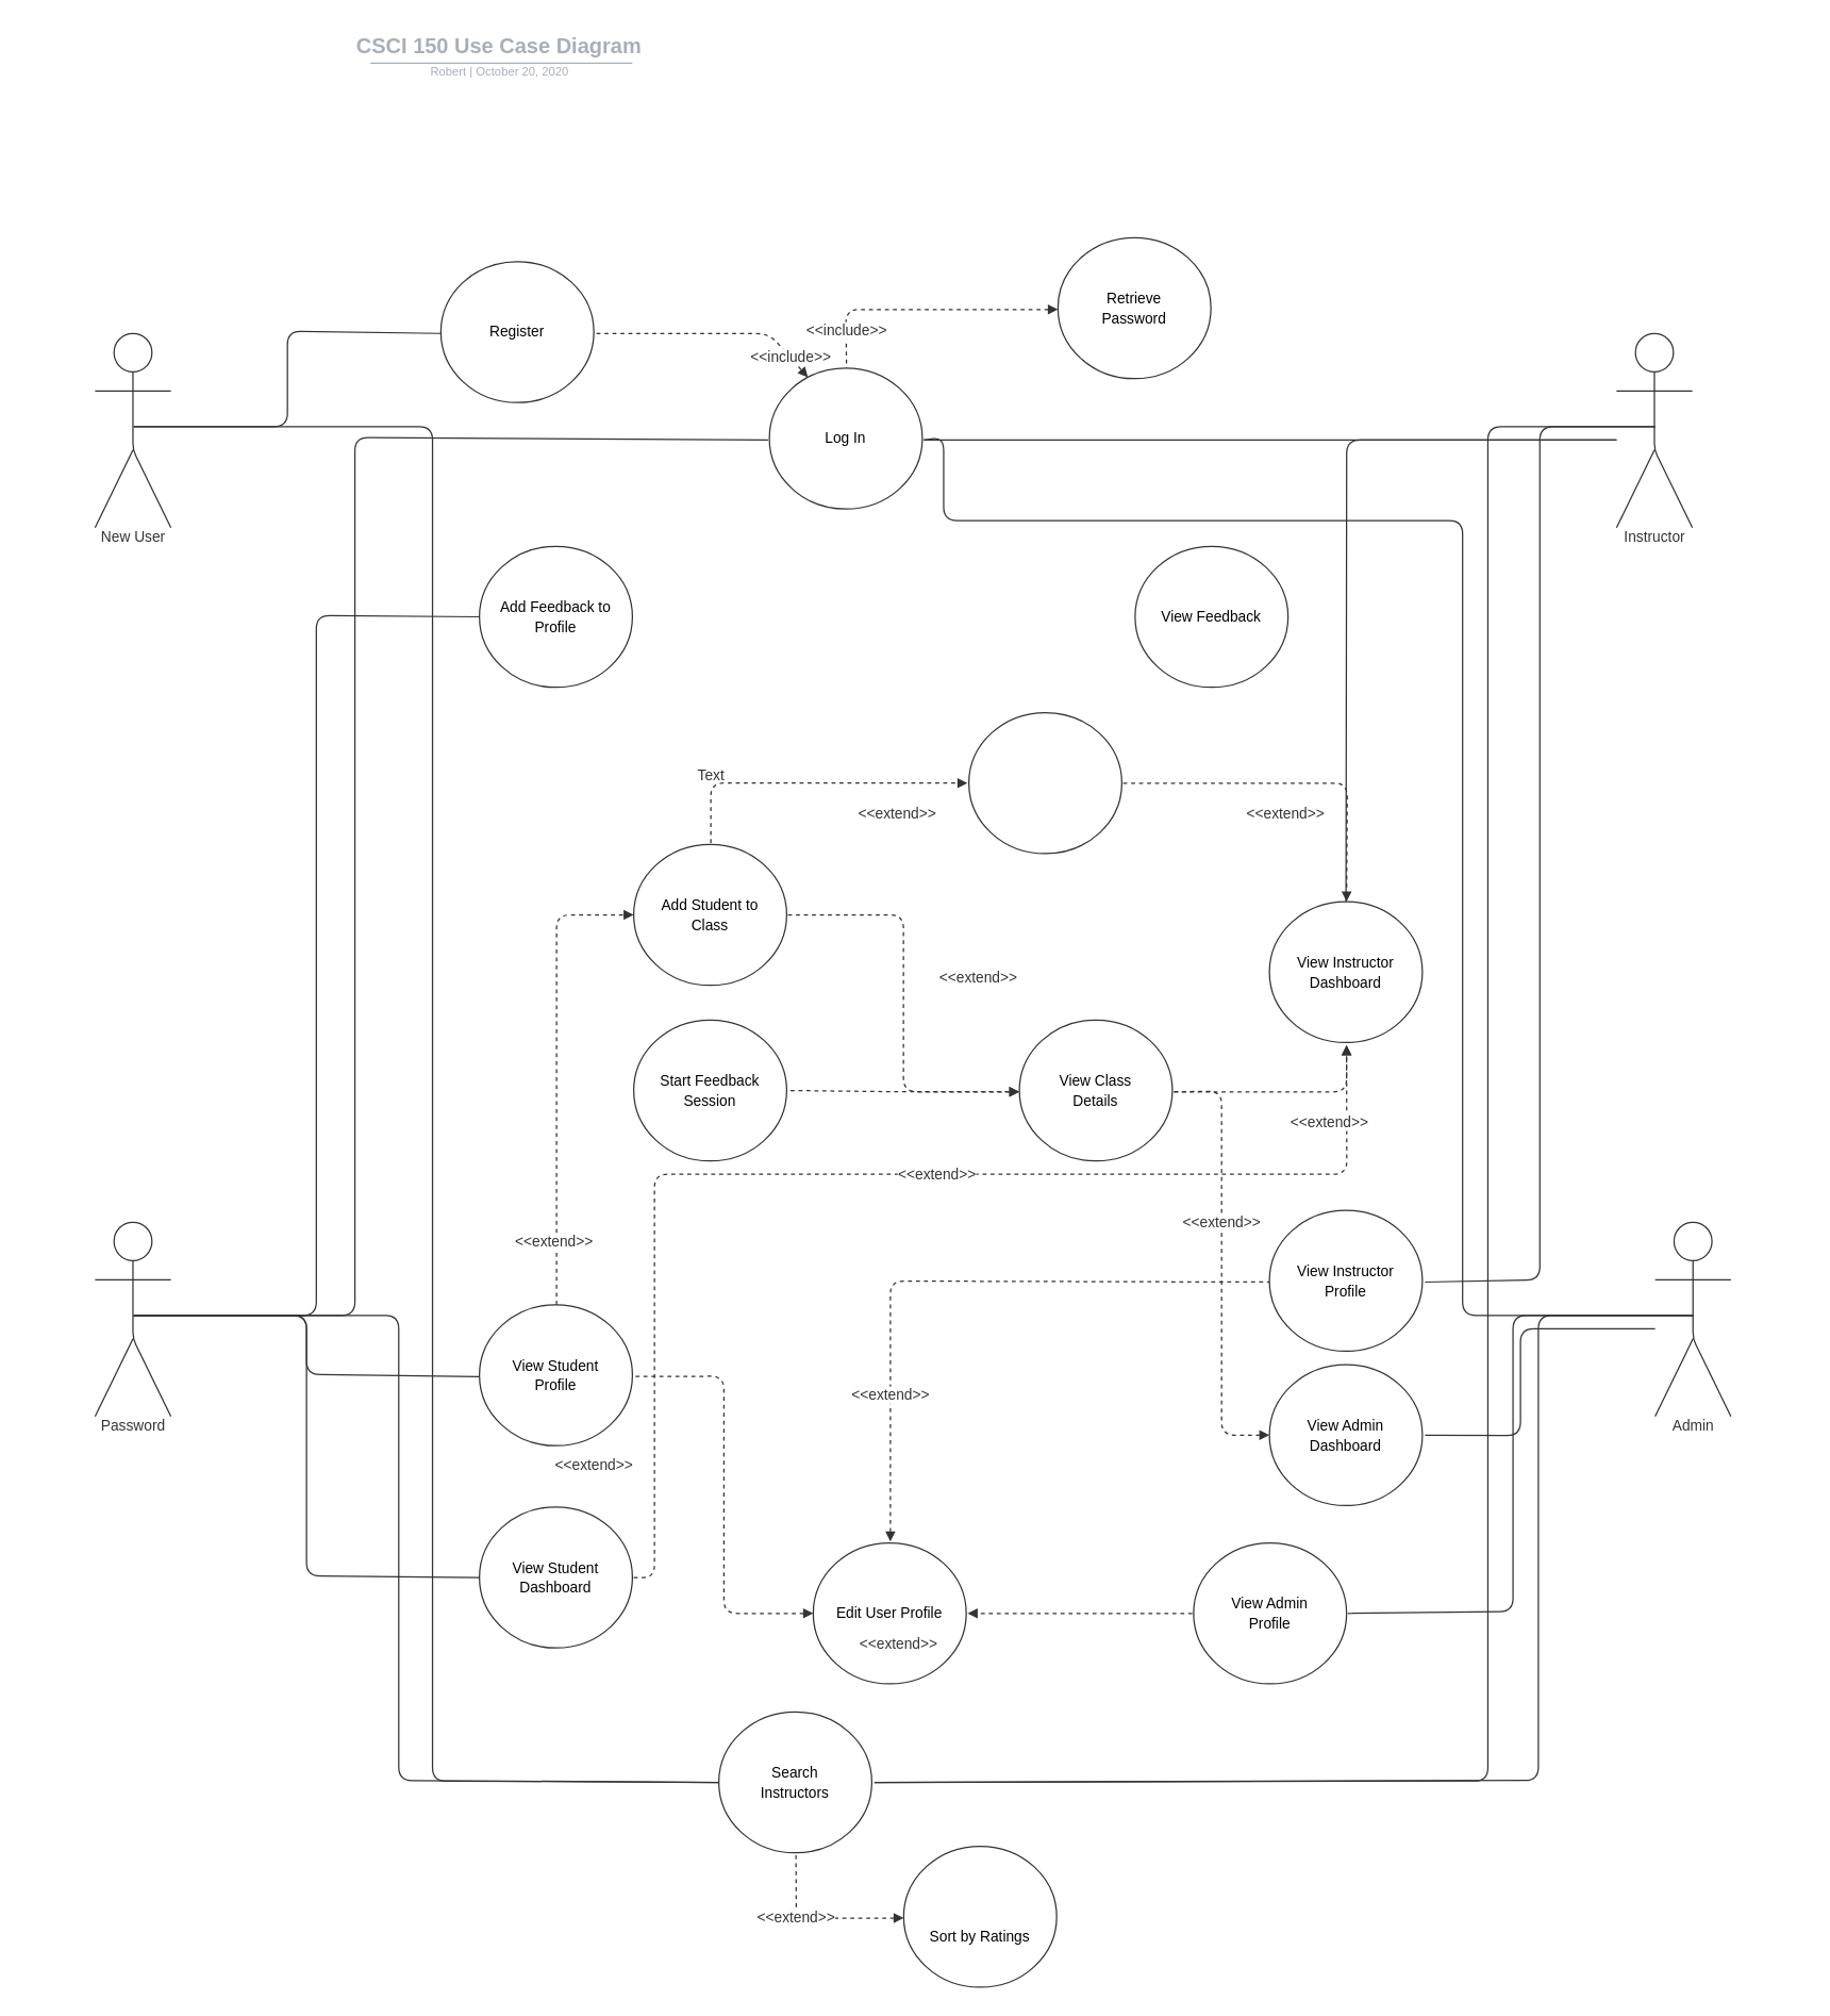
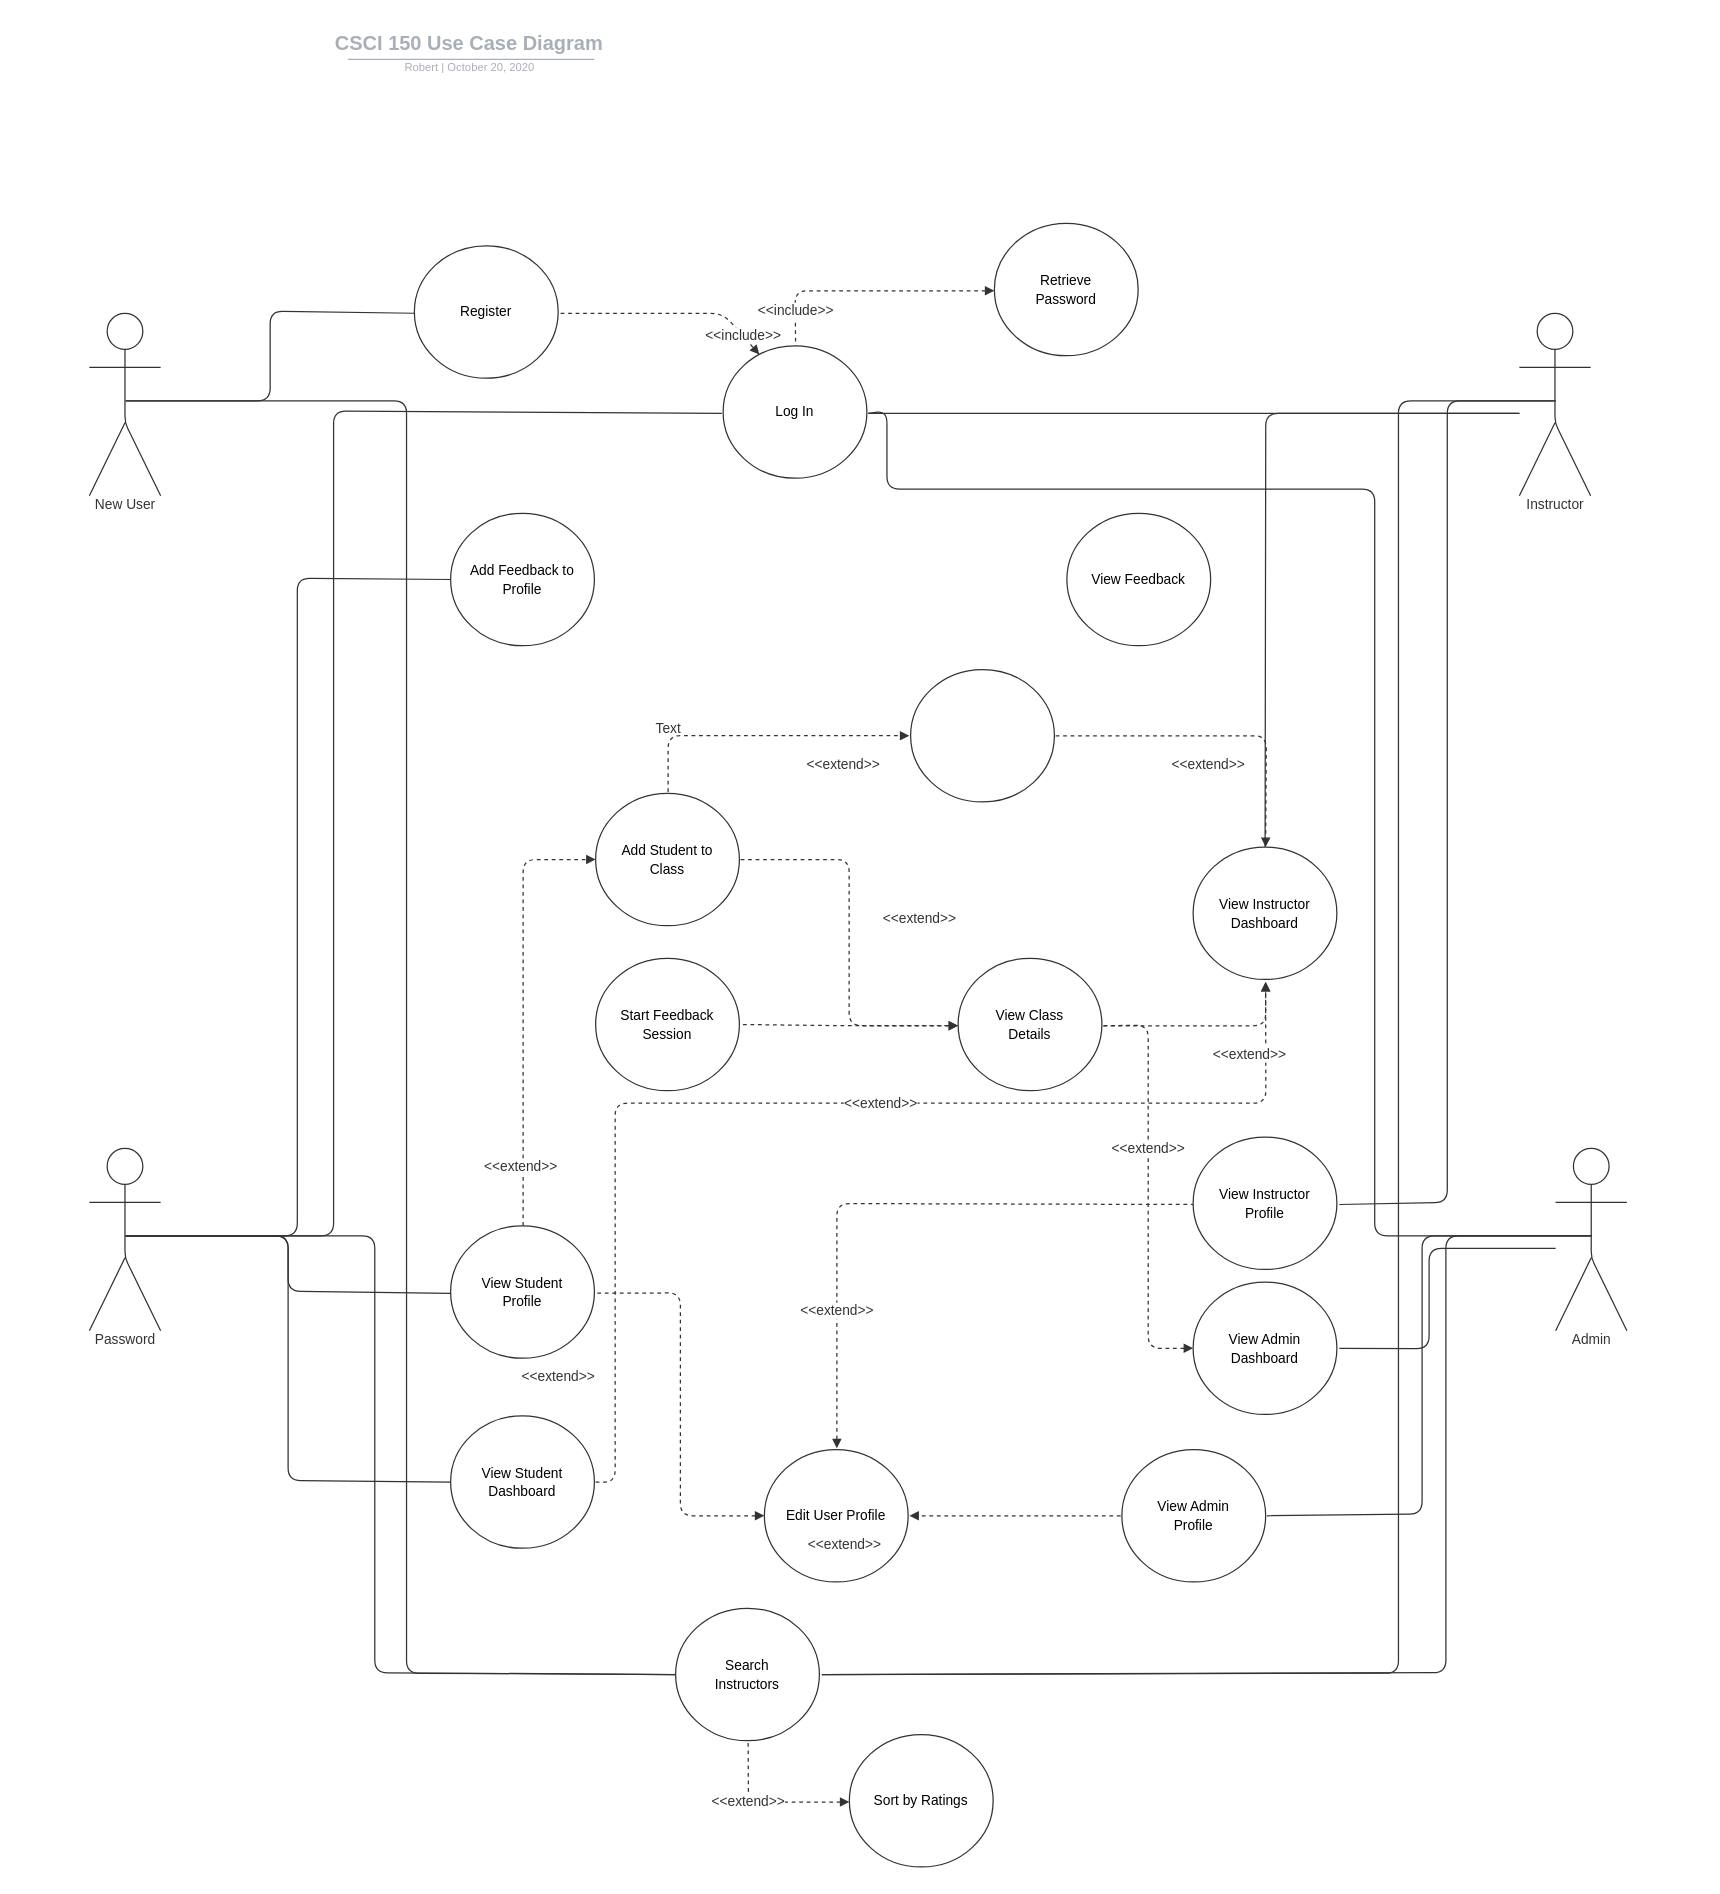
- <mxCell id="113" value="&lt;p style=&quot;align:center;margin-left:0;margin-right:0;margin-top:0px;margin-bottom:0px;text-indent:0;valign:middle;direction:ltr;&quot;&gt;&lt;font style=&quot;font-size:11px;font-family:Arial;color:#000000;direction:ltr;letter-spacing:0px;line-height:100%;opacity:1&quot;&gt;Sort by Ratings&lt;br/&gt;&lt;/font&gt;&lt;/p&gt;" style="text;vsdxID=89;fillColor=none;gradientColor=none;strokeColor=none;spacingTop=-3;spacingBottom=-3;spacingLeft=-3;spacingRight=-3;labelBackgroundColor=none;rounded=1;html=1;whiteSpace=wrap;verticalAlign=middle;align=center;;html=1;" parent="111" vertex="1"><mxGeometry x="17.39" y="35.45" width="81.28" height="64.77" as="geometry" /></mxCell>
+ <mxCell id="113" value="&lt;p style=&quot;align:center;margin-left:0;margin-right:0;margin-top:0px;margin-bottom:0px;text-indent:0;valign:middle;direction:ltr;&quot;&gt;&lt;font style=&quot;font-size:11px;font-family:Arial;color:#000000;direction:ltr;letter-spacing:0px;line-height:100%;opacity:1&quot;&gt;Sort by Ratings&lt;br/&gt;&lt;/font&gt;&lt;/p&gt;" style="text;vsdxID=89;fillColor=none;gradientColor=none;strokeColor=none;spacingTop=-3;spacingBottom=-3;spacingLeft=-3;spacingRight=-3;labelBackgroundColor=none;rounded=1;html=1;whiteSpace=wrap;verticalAlign=middle;align=center;;html=1;" parent="111" vertex="1"><mxGeometry x="17.39" y="20.45" width="81.28" height="64.77" as="geometry" /></mxCell>
